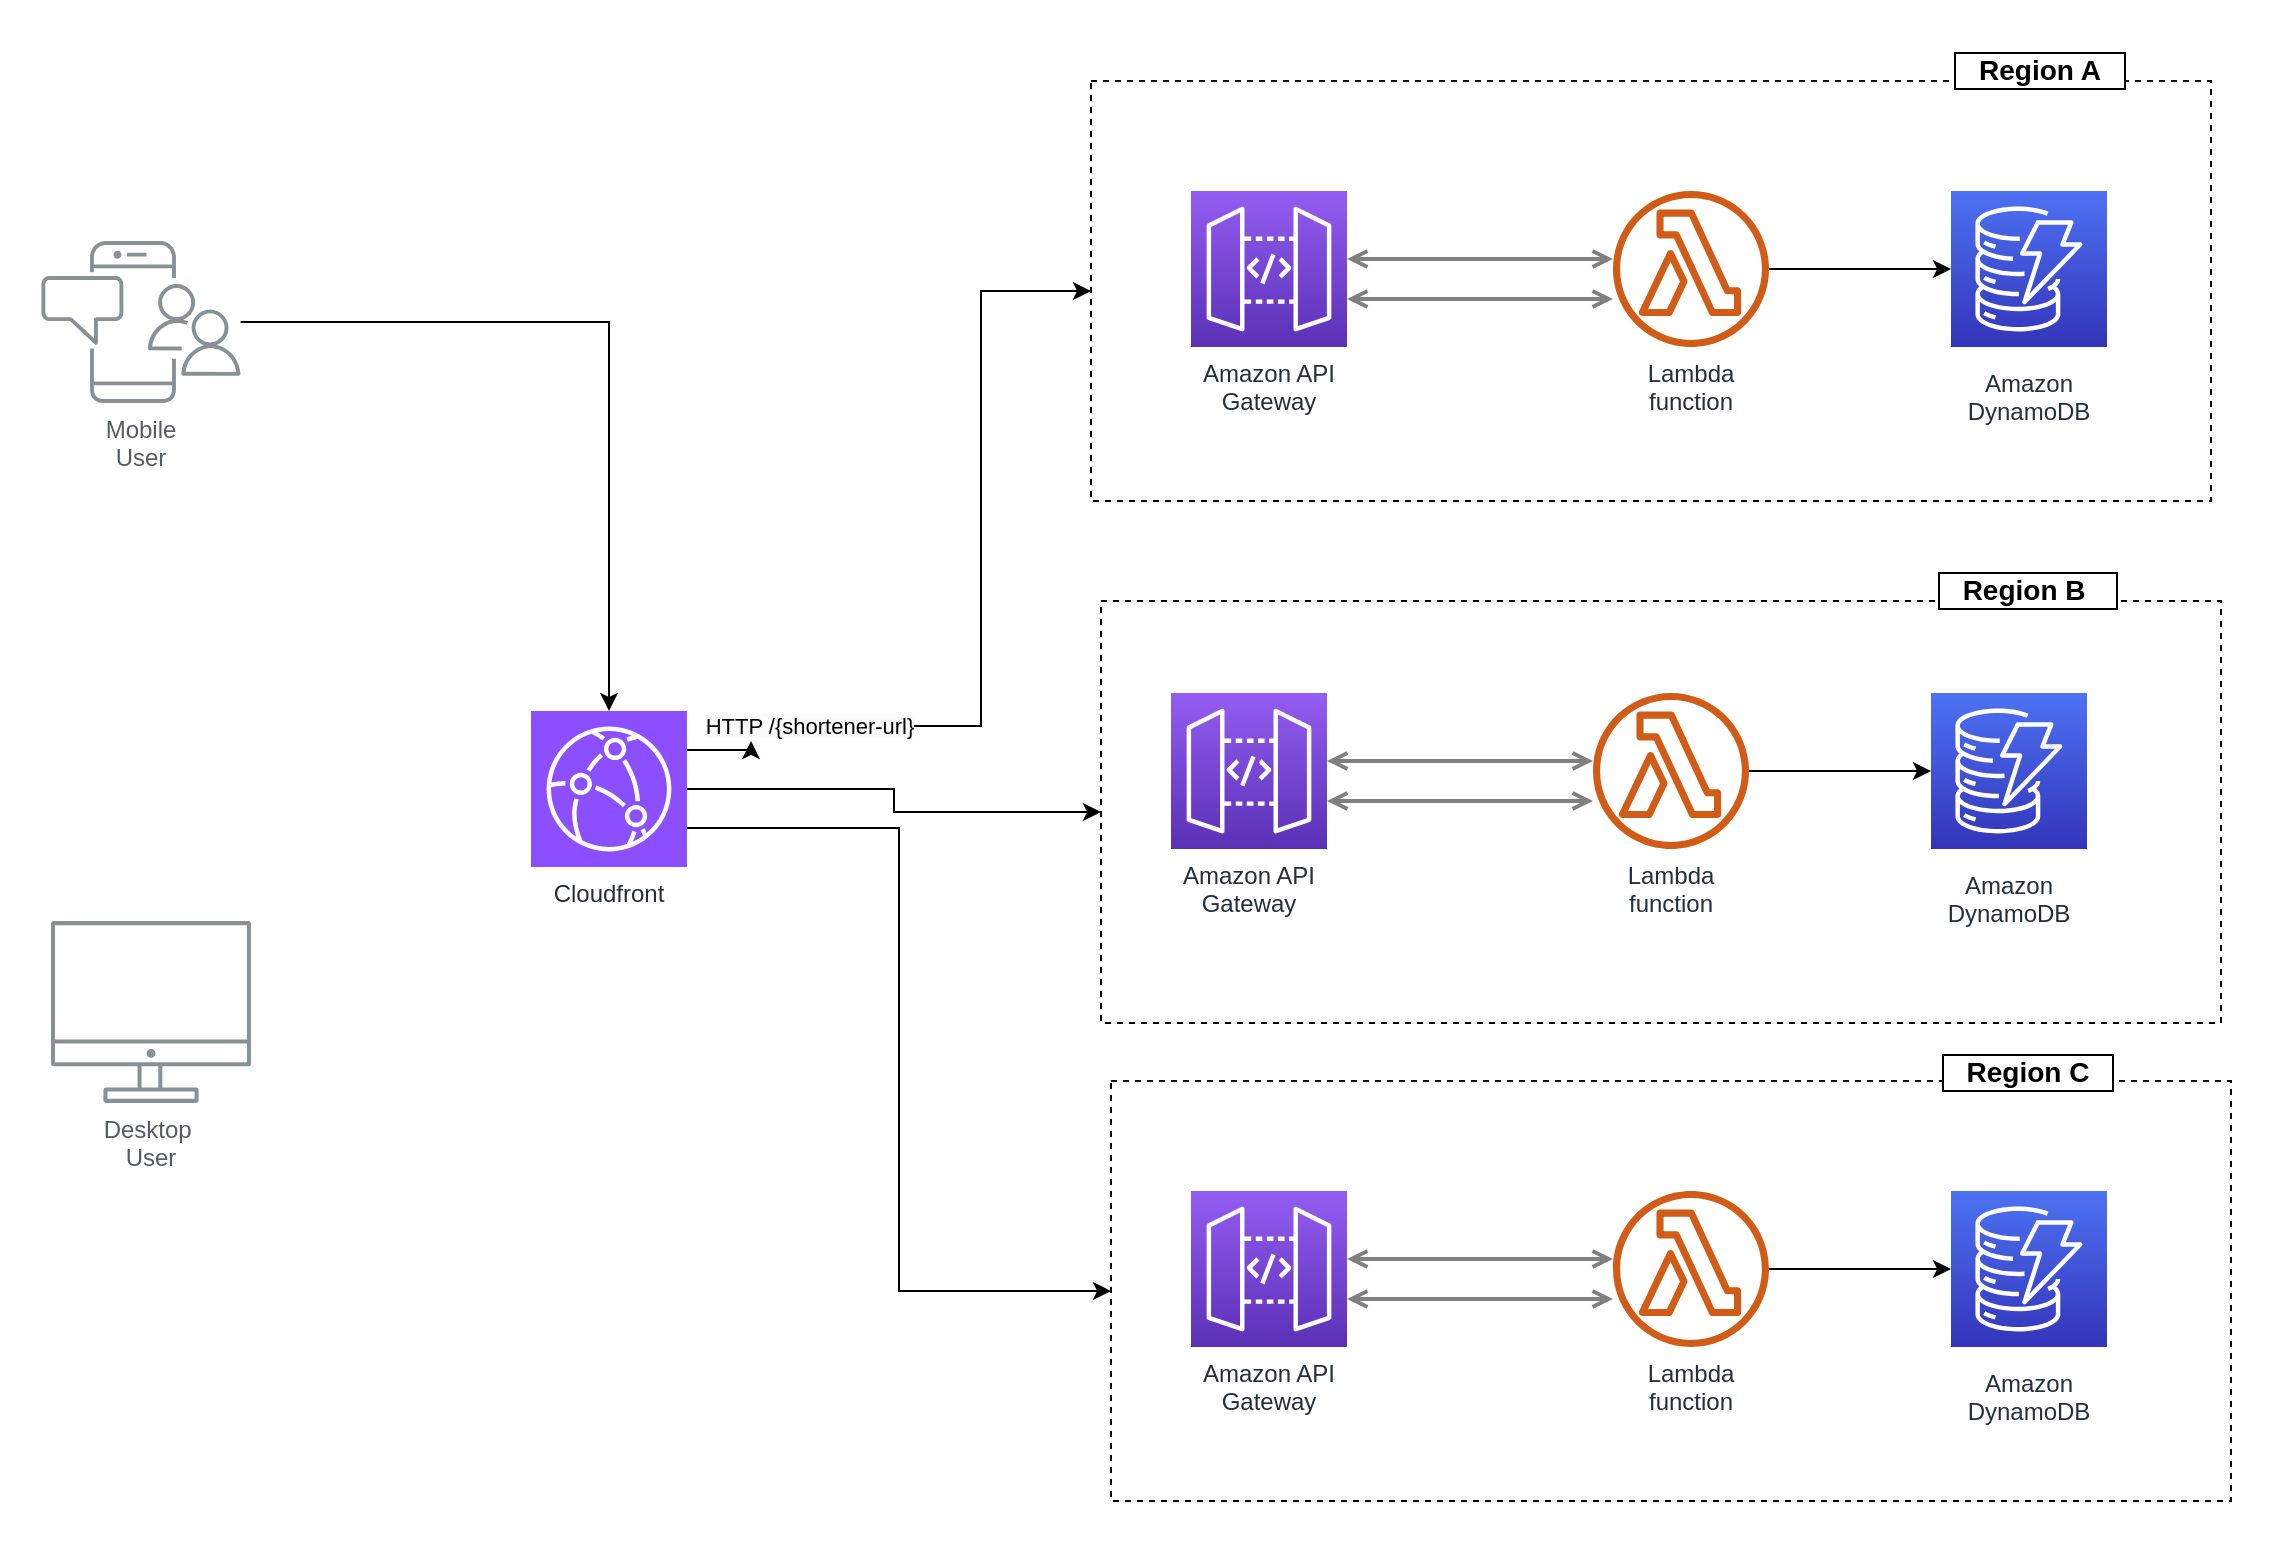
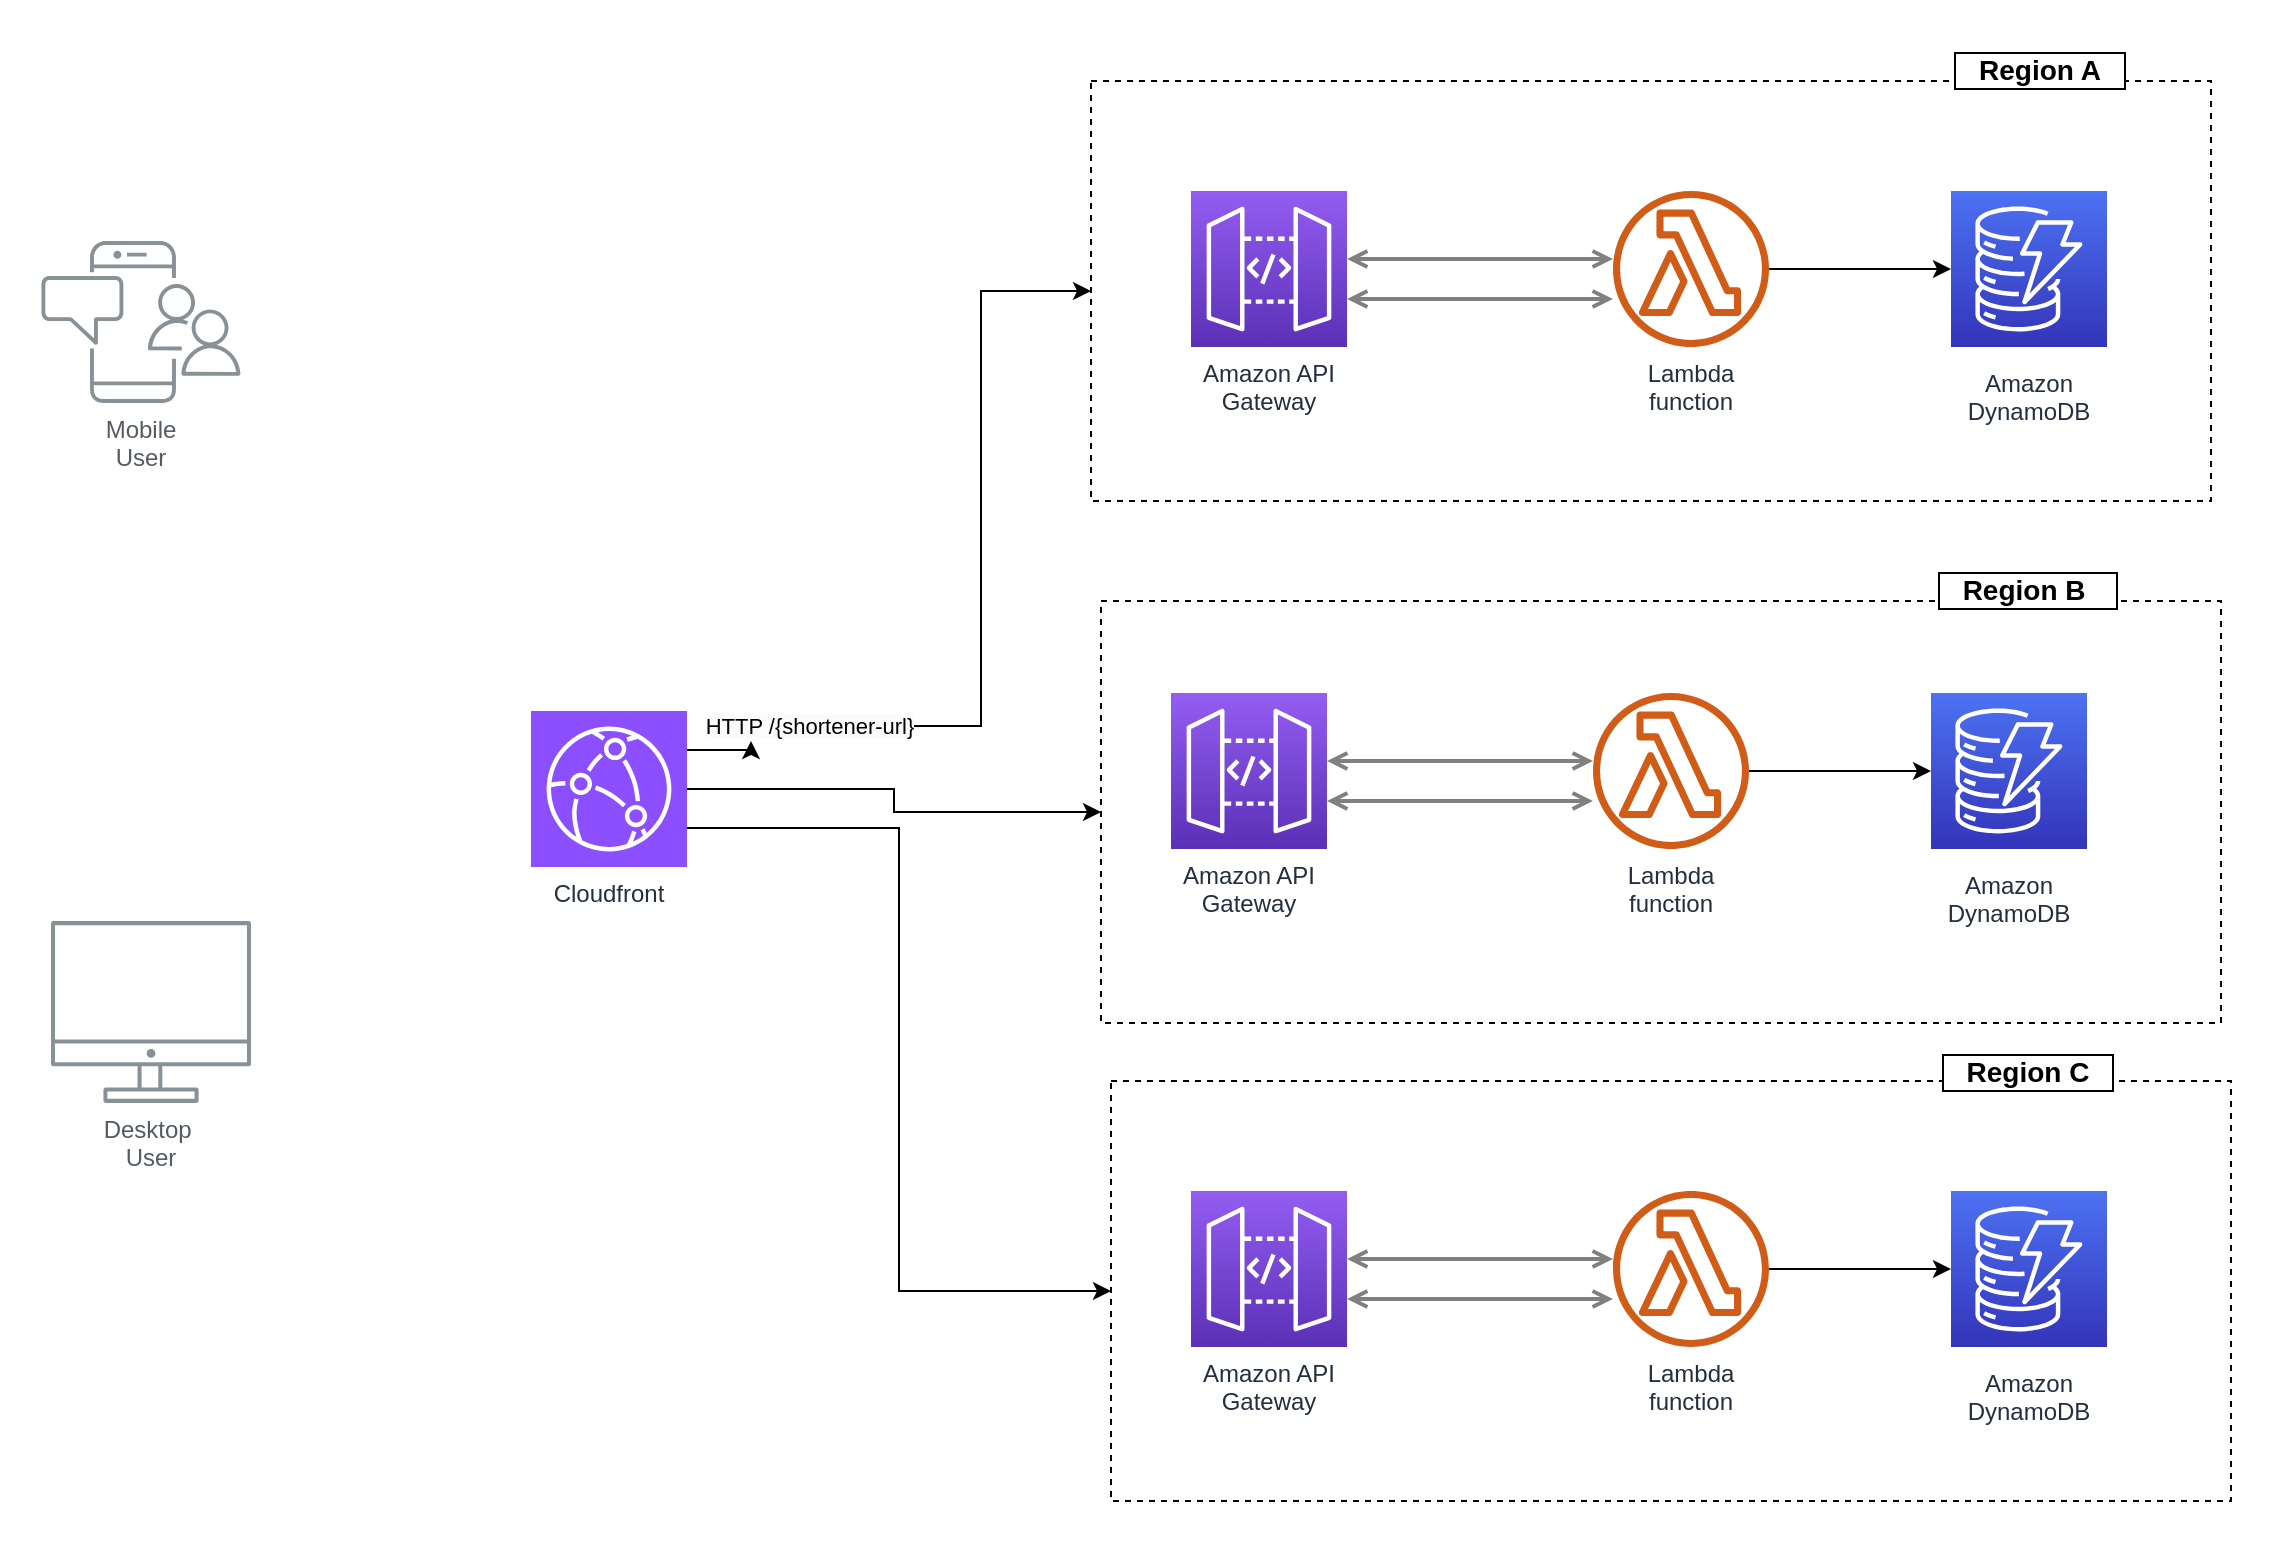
- <mxCell id="7" style="edgeStyle=orthogonalEdgeStyle;rounded=0;orthogonalLoop=1;jettySize=auto;html=1;entryX=0.5;entryY=0;entryDx=0;entryDy=0;entryPerimeter=0;" edge="1" parent="1" source="8" target="15"><mxGeometry relative="1" as="geometry" /></mxCell>
